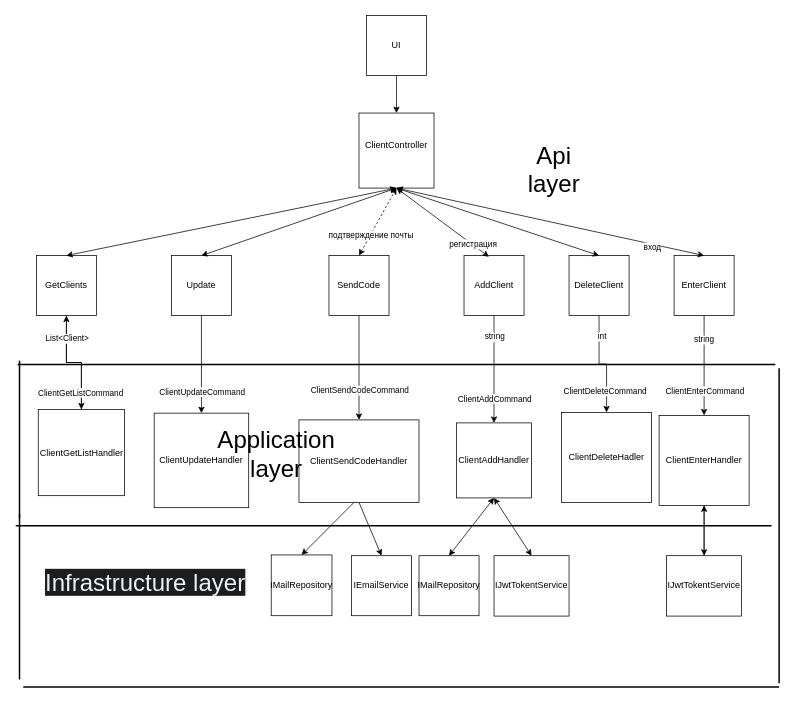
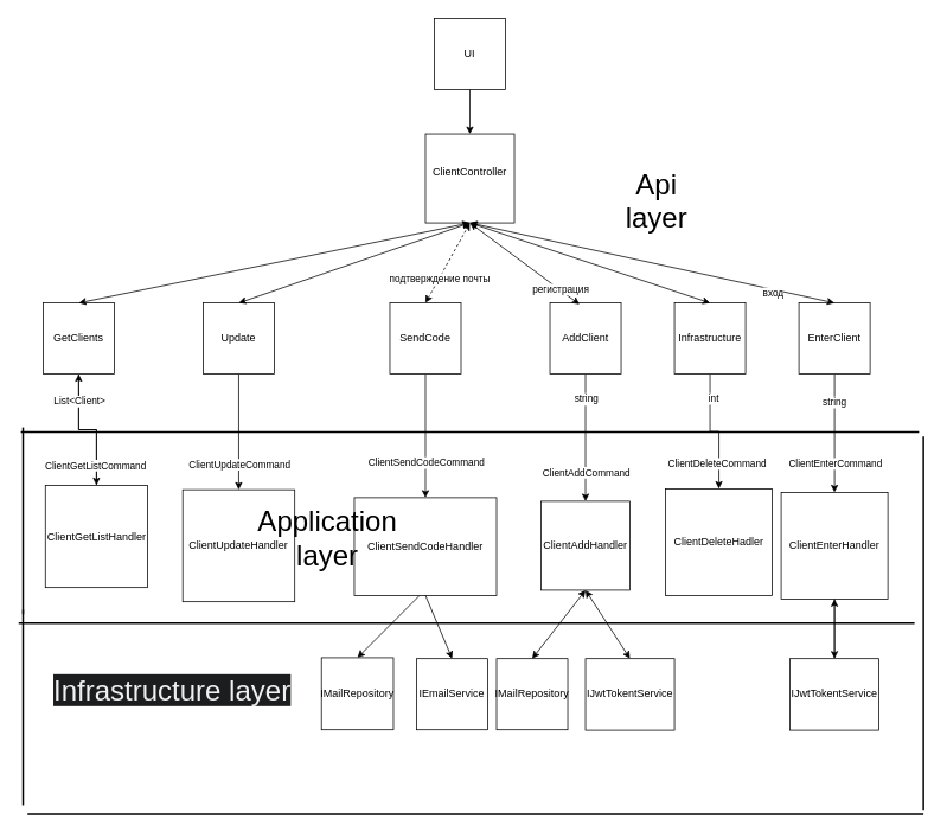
- <mxCell id="41" value="DeleteClient" style="whiteSpace=wrap;html=1;aspect=fixed;" parent="1" vertex="1"><mxGeometry x="758" y="340" width="80" height="80" as="geometry" /></mxCell>
+ <mxCell id="41" value="Infrastructure" style="whiteSpace=wrap;html=1;aspect=fixed;" parent="1" vertex="1"><mxGeometry x="758" y="340" width="80" height="80" as="geometry" /></mxCell>
